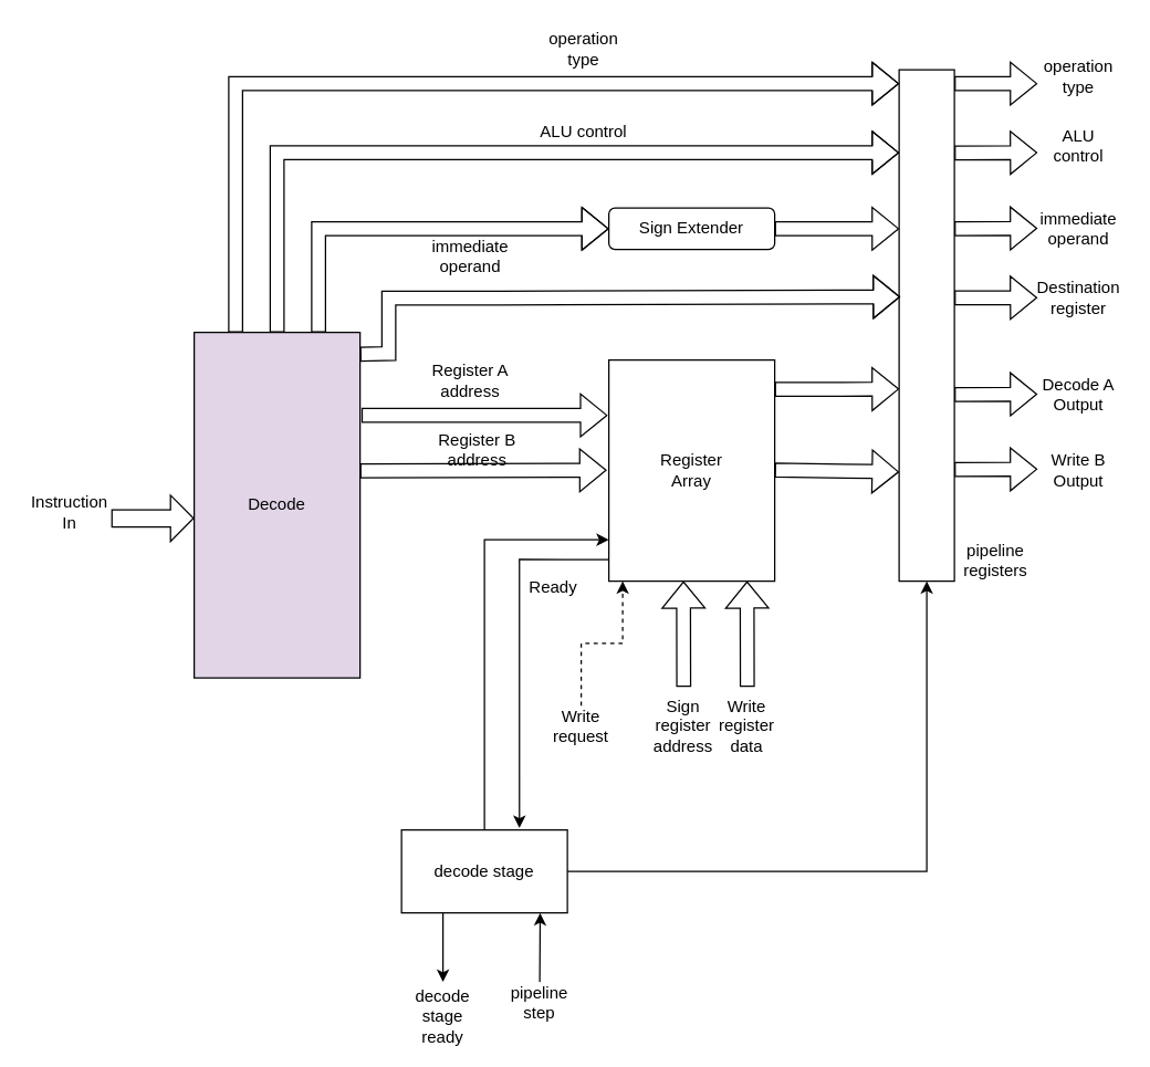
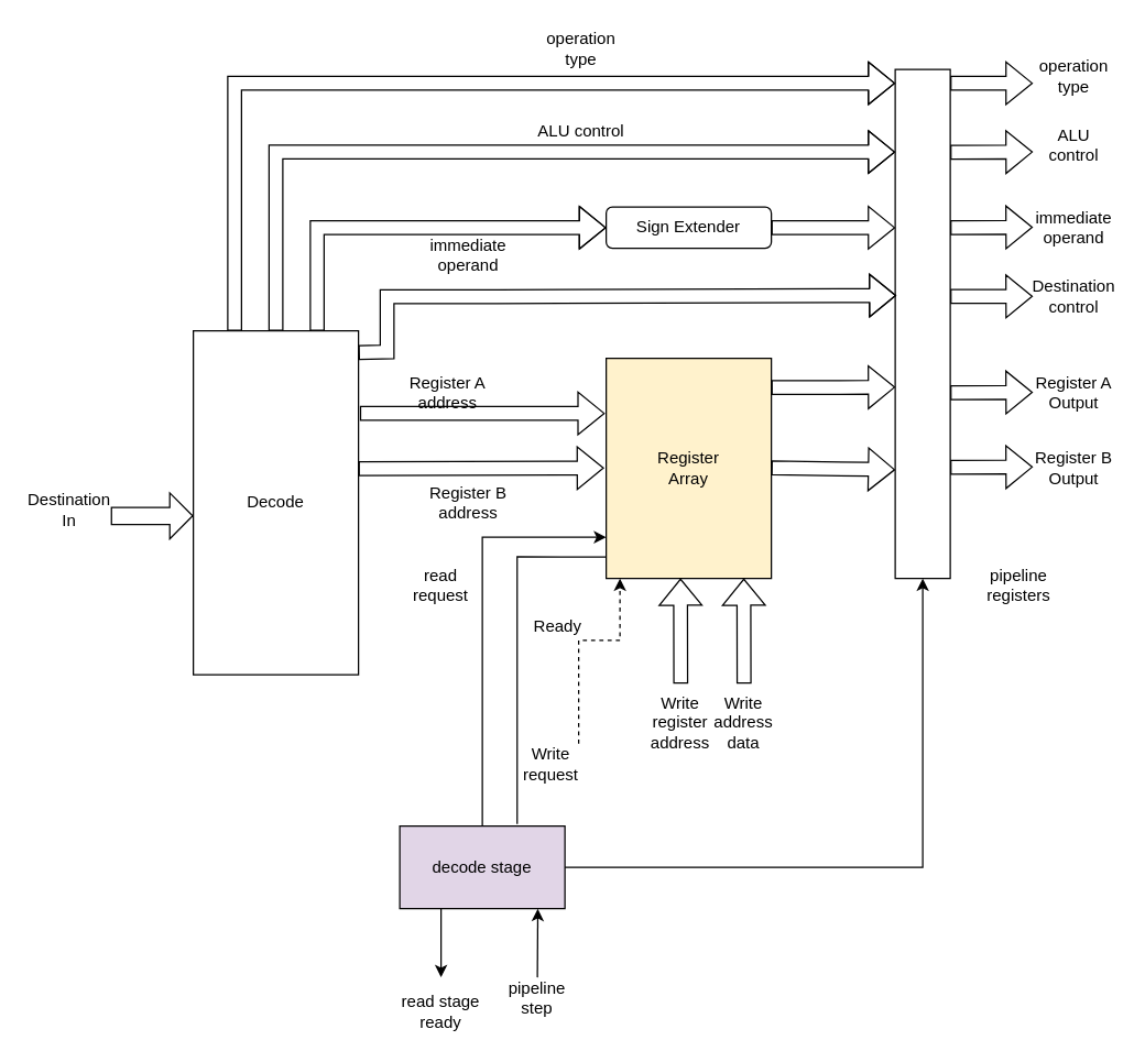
- <mxCell id="49" value="&lt;div&gt;Destination&lt;/div&gt;&lt;div&gt;register&lt;/div&gt;" style="text;html=1;strokeColor=none;fillColor=none;align=center;verticalAlign=middle;whiteSpace=wrap;rounded=0;" parent="1" vertex="1"><mxGeometry x="750" y="200" width="60" height="30" as="geometry" /></mxCell>
+ <mxCell id="49" value="&lt;div&gt;Destination&lt;/div&gt;&lt;div&gt;control&lt;/div&gt;" style="text;html=1;strokeColor=none;fillColor=none;align=center;verticalAlign=middle;whiteSpace=wrap;rounded=0;" parent="1" vertex="1"><mxGeometry x="750" y="200" width="60" height="30" as="geometry" /></mxCell>
- <mxCell id="6" value="&lt;div&gt;Register A&lt;/div&gt;&lt;div&gt;address&lt;br&gt;&lt;/div&gt;" style="text;html=1;strokeColor=none;fillColor=none;align=center;verticalAlign=middle;whiteSpace=wrap;rounded=0;" parent="1" vertex="1"><mxGeometry x="310" y="260" width="60" height="30" as="geometry" /></mxCell>
+ <mxCell id="6" value="&lt;div&gt;Register A&lt;/div&gt;&lt;div&gt;address&lt;br&gt;&lt;/div&gt;" style="text;html=1;strokeColor=none;fillColor=none;align=center;verticalAlign=middle;whiteSpace=wrap;rounded=0;" parent="1" vertex="1"><mxGeometry x="295" y="270" width="60" height="30" as="geometry" /></mxCell>
- <mxCell id="15" value="&lt;div&gt;Decode A&lt;/div&gt;&lt;div&gt;Output&lt;br&gt;&lt;/div&gt;" style="text;html=1;strokeColor=none;fillColor=none;align=center;verticalAlign=middle;whiteSpace=wrap;rounded=0;" parent="1" vertex="1"><mxGeometry x="750" y="270" width="60" height="30" as="geometry" /></mxCell>
+ <mxCell id="15" value="&lt;div&gt;Register A&lt;/div&gt;&lt;div&gt;Output&lt;br&gt;&lt;/div&gt;" style="text;html=1;strokeColor=none;fillColor=none;align=center;verticalAlign=middle;whiteSpace=wrap;rounded=0;" parent="1" vertex="1"><mxGeometry x="750" y="270" width="60" height="30" as="geometry" /></mxCell>
- <mxCell id="7" value="&lt;div&gt;Register B&lt;br&gt;&lt;/div&gt;&lt;div&gt;address&lt;br&gt;&lt;/div&gt;" style="text;html=1;strokeColor=none;fillColor=none;align=center;verticalAlign=middle;whiteSpace=wrap;rounded=0;" parent="1" vertex="1"><mxGeometry x="315" y="310" width="60" height="30" as="geometry" /></mxCell>
+ <mxCell id="7" value="&lt;div&gt;Register B&lt;br&gt;&lt;/div&gt;&lt;div&gt;address&lt;br&gt;&lt;/div&gt;" style="text;html=1;strokeColor=none;fillColor=none;align=center;verticalAlign=middle;whiteSpace=wrap;rounded=0;" parent="1" vertex="1"><mxGeometry x="310" y="350" width="60" height="30" as="geometry" /></mxCell>
- <mxCell id="2" value="&lt;div&gt;Register&lt;/div&gt;&lt;div&gt;Array&lt;br&gt;&lt;/div&gt;" style="rounded=0;whiteSpace=wrap;html=1;" parent="1" vertex="1"><mxGeometry x="440" y="260" width="120" height="160" as="geometry" /></mxCell>
+ <mxCell id="2" value="&lt;div&gt;Register&lt;/div&gt;&lt;div&gt;Array&lt;br&gt;&lt;/div&gt;" style="rounded=0;whiteSpace=wrap;html=1;fillColor=#fff2cc;" parent="1" vertex="1"><mxGeometry x="440" y="260" width="120" height="160" as="geometry" /></mxCell>
- <mxCell id="16" value="&lt;div&gt;Write B&lt;/div&gt;&lt;div&gt;Output&lt;br&gt;&lt;/div&gt;" style="text;html=1;strokeColor=none;fillColor=none;align=center;verticalAlign=middle;whiteSpace=wrap;rounded=0;" parent="1" vertex="1"><mxGeometry x="750" y="325" width="60" height="30" as="geometry" /></mxCell>
+ <mxCell id="16" value="&lt;div&gt;Register B&lt;/div&gt;&lt;div&gt;Output&lt;br&gt;&lt;/div&gt;" style="text;html=1;strokeColor=none;fillColor=none;align=center;verticalAlign=middle;whiteSpace=wrap;rounded=0;" parent="1" vertex="1"><mxGeometry x="750" y="325" width="60" height="30" as="geometry" /></mxCell>
- <mxCell id="19" value="Decode" style="rounded=0;whiteSpace=wrap;html=1;fillColor=#e1d5e7;" parent="1" vertex="1"><mxGeometry x="140" y="240" width="120" height="250" as="geometry" /></mxCell>
+ <mxCell id="19" value="Decode" style="rounded=0;whiteSpace=wrap;html=1;" parent="1" vertex="1"><mxGeometry x="140" y="240" width="120" height="250" as="geometry" /></mxCell>
- <mxCell id="21" value="&lt;div&gt;Instruction&lt;/div&gt;&lt;div&gt;In&lt;br&gt;&lt;/div&gt;" style="text;html=1;strokeColor=none;fillColor=none;align=center;verticalAlign=middle;whiteSpace=wrap;rounded=0;" parent="1" vertex="1"><mxGeometry x="20" y="355" width="60" height="30" as="geometry" /></mxCell>
+ <mxCell id="21" value="&lt;div&gt;Destination&lt;/div&gt;&lt;div&gt;In&lt;br&gt;&lt;/div&gt;" style="text;html=1;strokeColor=none;fillColor=none;align=center;verticalAlign=middle;whiteSpace=wrap;rounded=0;" parent="1" vertex="1"><mxGeometry x="20" y="355" width="60" height="30" as="geometry" /></mxCell>
- <mxCell id="30" value="&lt;div&gt;pipeline&lt;/div&gt;&lt;div&gt;registers&lt;br&gt;&lt;/div&gt;" style="text;html=1;strokeColor=none;fillColor=none;align=center;verticalAlign=middle;whiteSpace=wrap;rounded=0;" parent="1" vertex="1"><mxGeometry x="690" y="390" width="60" height="30" as="geometry" /></mxCell>
+ <mxCell id="30" value="&lt;div&gt;pipeline&lt;/div&gt;&lt;div&gt;registers&lt;br&gt;&lt;/div&gt;" style="text;html=1;strokeColor=none;fillColor=none;align=center;verticalAlign=middle;whiteSpace=wrap;rounded=0;" parent="1" vertex="1"><mxGeometry x="710" y="410" width="60" height="30" as="geometry" /></mxCell>
+ <mxCell id="9" value="&lt;div&gt;read &lt;br&gt;&lt;/div&gt;&lt;div&gt;request&lt;br&gt;&lt;/div&gt;" style="text;html=1;strokeColor=none;fillColor=none;align=center;verticalAlign=middle;whiteSpace=wrap;rounded=0;" parent="1" vertex="1"><mxGeometry x="290" y="410" width="60" height="30" as="geometry" /></mxCell>
- <mxCell id="18" value="&lt;div&gt;Ready&lt;br&gt;&lt;/div&gt;" style="text;html=1;strokeColor=none;fillColor=none;align=center;verticalAlign=middle;whiteSpace=wrap;rounded=0;" parent="1" vertex="1"><mxGeometry x="370" y="410" width="60" height="30" as="geometry" /></mxCell>
+ <mxCell id="18" value="&lt;div&gt;Ready&lt;br&gt;&lt;/div&gt;" style="text;html=1;strokeColor=none;fillColor=none;align=center;verticalAlign=middle;whiteSpace=wrap;rounded=0;" parent="1" vertex="1"><mxGeometry x="375" y="440" width="60" height="30" as="geometry" /></mxCell>
- <mxCell id="11" value="Write request" style="text;html=1;strokeColor=none;fillColor=none;align=center;verticalAlign=middle;whiteSpace=wrap;rounded=0;" parent="1" vertex="1"><mxGeometry x="390" y="510" width="60" height="30" as="geometry" /></mxCell>
+ <mxCell id="11" value="Write request" style="text;html=1;strokeColor=none;fillColor=none;align=center;verticalAlign=middle;whiteSpace=wrap;rounded=0;" parent="1" vertex="1"><mxGeometry x="370" y="540" width="60" height="30" as="geometry" /></mxCell>
- <mxCell id="13" value="&lt;div&gt;Sign register&lt;/div&gt;&lt;div&gt;address&lt;br&gt;&lt;/div&gt;" style="text;html=1;strokeColor=none;fillColor=none;align=center;verticalAlign=middle;whiteSpace=wrap;rounded=0;" parent="1" vertex="1"><mxGeometry x="464" y="510" width="60" height="30" as="geometry" /></mxCell>
+ <mxCell id="13" value="&lt;div&gt;Write register&lt;/div&gt;&lt;div&gt;address&lt;br&gt;&lt;/div&gt;" style="text;html=1;strokeColor=none;fillColor=none;align=center;verticalAlign=middle;whiteSpace=wrap;rounded=0;" parent="1" vertex="1"><mxGeometry x="464" y="510" width="60" height="30" as="geometry" /></mxCell>
- <mxCell id="14" value="&lt;div&gt;Write register&lt;/div&gt;&lt;div&gt;data&lt;br&gt;&lt;/div&gt;" style="text;html=1;strokeColor=none;fillColor=none;align=center;verticalAlign=middle;whiteSpace=wrap;rounded=0;" parent="1" vertex="1"><mxGeometry x="510" y="510" width="60" height="30" as="geometry" /></mxCell>
+ <mxCell id="14" value="&lt;div&gt;Write address&lt;/div&gt;&lt;div&gt;data&lt;br&gt;&lt;/div&gt;" style="text;html=1;strokeColor=none;fillColor=none;align=center;verticalAlign=middle;whiteSpace=wrap;rounded=0;" parent="1" vertex="1"><mxGeometry x="510" y="510" width="60" height="30" as="geometry" /></mxCell>
- <mxCell id="17" style="edgeStyle=orthogonalEdgeStyle;rounded=0;orthogonalLoop=1;jettySize=auto;html=1;entryX=0.711;entryY=-0.025;entryDx=0;entryDy=0;entryPerimeter=0;exitX=-0.004;exitY=0.902;exitDx=0;exitDy=0;exitPerimeter=0;" parent="1" source="2" target="37" edge="1"><mxGeometry relative="1" as="geometry"><mxPoint x="560" y="394.26" as="sourcePoint" /><mxPoint x="650" y="395" as="targetPoint" /><Array as="points"><mxPoint x="375" y="404" /></Array></mxGeometry></mxCell>
+ <mxCell id="17" style="edgeStyle=orthogonalEdgeStyle;rounded=0;orthogonalLoop=1;jettySize=auto;html=1;entryX=0.711;entryY=-0.025;entryDx=0;entryDy=0;entryPerimeter=0;exitX=-0.004;exitY=0.902;exitDx=0;exitDy=0;exitPerimeter=0;endArrow=none;" parent="1" source="2" target="37" edge="1"><mxGeometry relative="1" as="geometry"><mxPoint x="560" y="394.26" as="sourcePoint" /><mxPoint x="650" y="395" as="targetPoint" /><Array as="points"><mxPoint x="375" y="404" /></Array></mxGeometry></mxCell>
- <mxCell id="37" value="&lt;div&gt;decode stage &lt;/div&gt;" style="rounded=0;whiteSpace=wrap;html=1;" parent="1" vertex="1"><mxGeometry x="290" y="600" width="120" height="60" as="geometry" /></mxCell>
+ <mxCell id="37" value="&lt;div&gt;decode stage &lt;/div&gt;" style="rounded=0;whiteSpace=wrap;html=1;fillColor=#e1d5e7;" parent="1" vertex="1"><mxGeometry x="290" y="600" width="120" height="60" as="geometry" /></mxCell>
- <mxCell id="42" value="&lt;div&gt;decode stage&lt;/div&gt;&lt;div&gt;ready&lt;br&gt;&lt;/div&gt;" style="text;html=1;strokeColor=none;fillColor=none;align=center;verticalAlign=middle;whiteSpace=wrap;rounded=0;" parent="1" vertex="1"><mxGeometry x="290" y="720" width="60" height="30" as="geometry" /></mxCell>
+ <mxCell id="42" value="&lt;div&gt;read stage&lt;/div&gt;&lt;div&gt;ready&lt;br&gt;&lt;/div&gt;" style="text;html=1;strokeColor=none;fillColor=none;align=center;verticalAlign=middle;whiteSpace=wrap;rounded=0;" parent="1" vertex="1"><mxGeometry x="290" y="720" width="60" height="30" as="geometry" /></mxCell>
